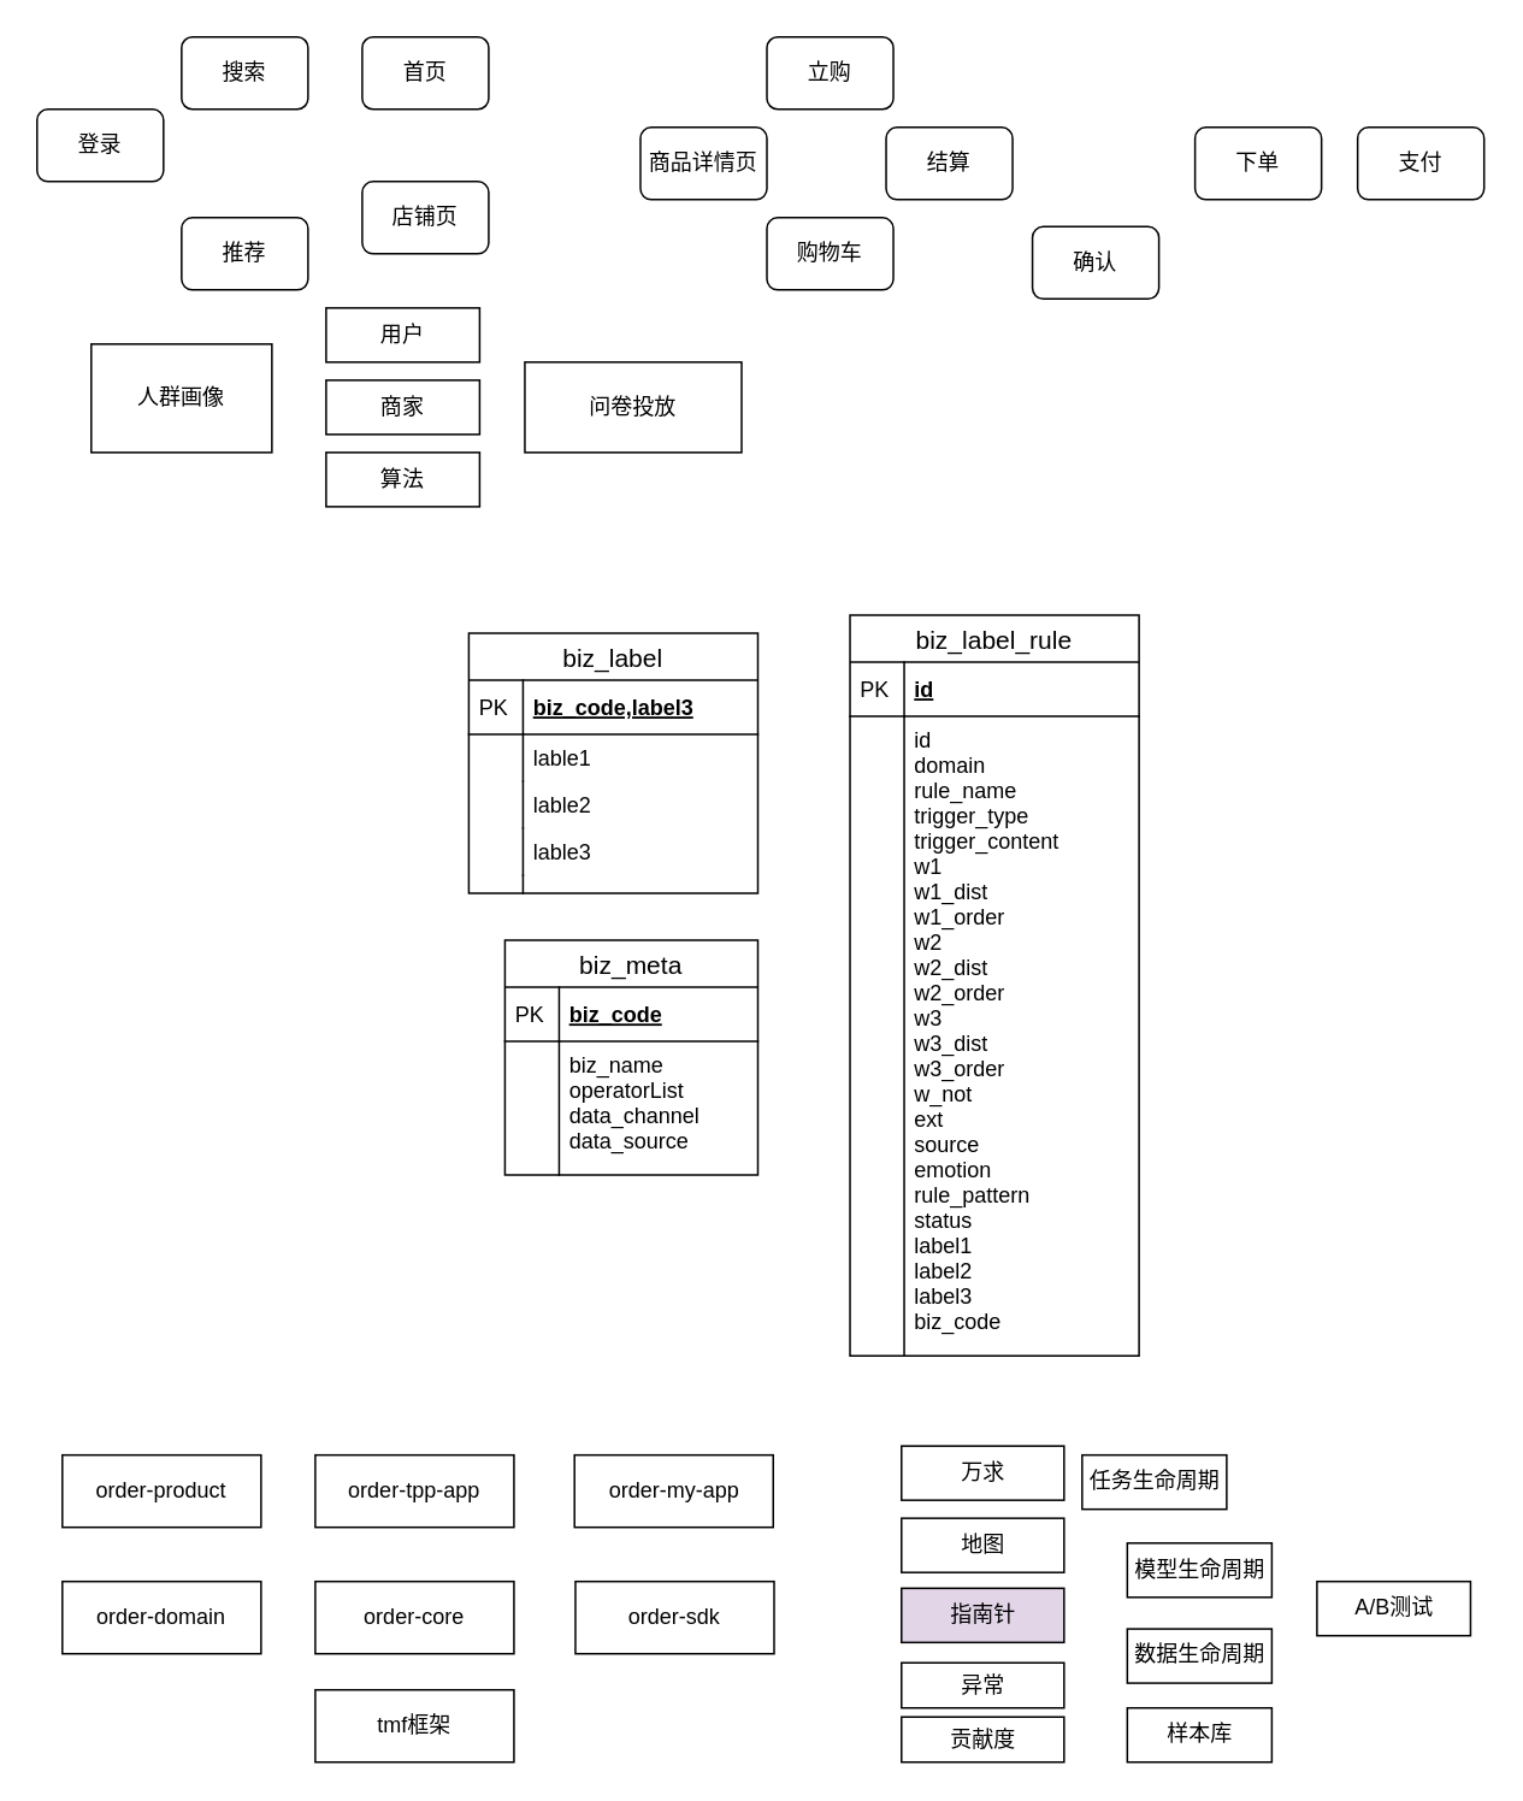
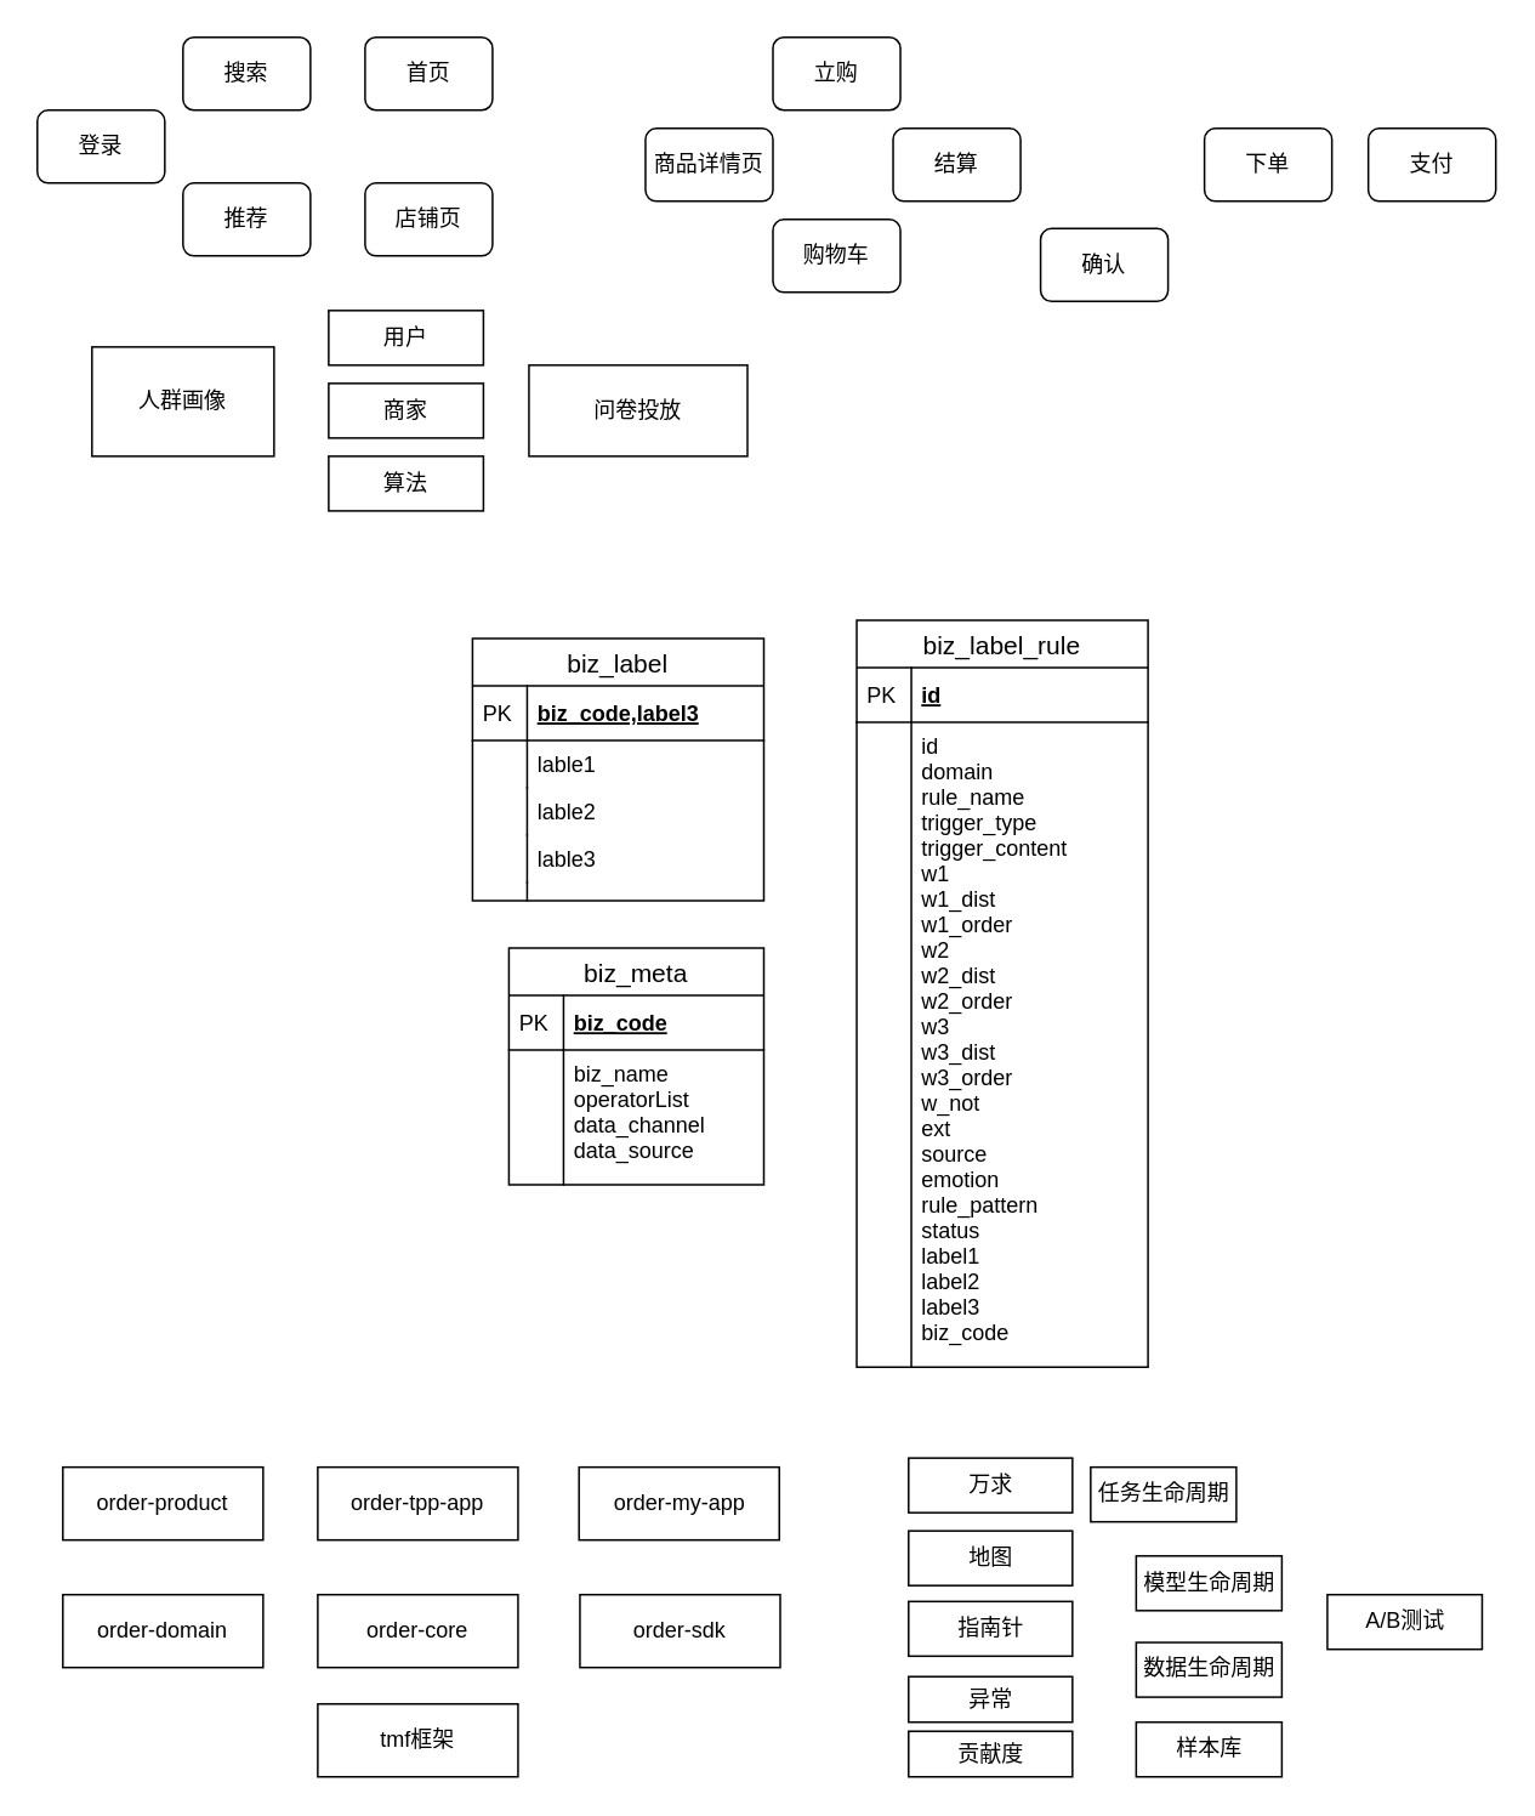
- <mxCell id="11" value="推荐" style="rounded=1;whiteSpace=wrap;html=1;" parent="1" vertex="1"><mxGeometry x="100" y="120" width="70" height="40" as="geometry" /></mxCell>
+ <mxCell id="11" value="推荐" style="rounded=1;whiteSpace=wrap;html=1;" parent="1" vertex="1"><mxGeometry x="100" y="100" width="70" height="40" as="geometry" /></mxCell>
- <mxCell id="41" value="指南针" style="rounded=0;whiteSpace=wrap;html=1;fillColor=#e1d5e7;" parent="1" vertex="1"><mxGeometry x="498.5" y="878.75" width="90" height="30" as="geometry" /></mxCell>
+ <mxCell id="41" value="指南针" style="rounded=0;whiteSpace=wrap;html=1;" parent="1" vertex="1"><mxGeometry x="498.5" y="878.75" width="90" height="30" as="geometry" /></mxCell>
